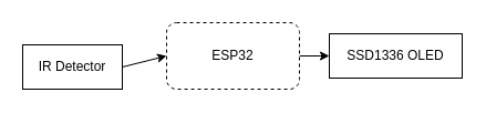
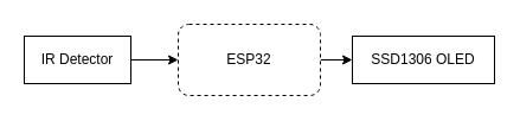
- <mxCell id="6" value="SSD1336 OLED" style="rounded=0;whiteSpace=wrap;html=1;" vertex="1" parent="1"><mxGeometry x="297" y="30" width="120" height="40" as="geometry" /></mxCell>
+ <mxCell id="6" value="SSD1306 OLED" style="rounded=0;whiteSpace=wrap;html=1;" vertex="1" parent="1"><mxGeometry x="297" y="30" width="120" height="40" as="geometry" /></mxCell>
- <mxCell id="5" value="IR Detector" style="rounded=0;whiteSpace=wrap;html=1;" vertex="1" parent="1"><mxGeometry x="20" y="40" width="90" height="40" as="geometry" /></mxCell>
+ <mxCell id="5" value="IR Detector" style="rounded=0;whiteSpace=wrap;html=1;" vertex="1" parent="1"><mxGeometry x="20" y="30" width="90" height="40" as="geometry" /></mxCell>
